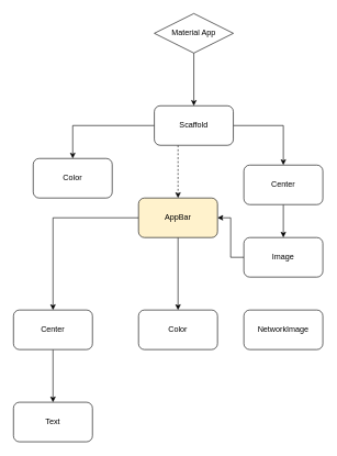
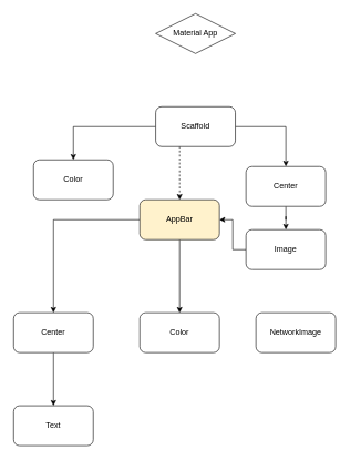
- <mxCell id="2" value="" style="edgeStyle=orthogonalEdgeStyle;rounded=0;orthogonalLoop=1;jettySize=auto;html=1;" edge="1" parent="1" source="3" target="7"><mxGeometry relative="1" as="geometry" /></mxCell>
- <mxCell id="15" value="Image" style="whiteSpace=wrap;html=1;rounded=1;" vertex="1" parent="1"><mxGeometry x="370" y="360" width="120" height="60" as="geometry" /></mxCell>
+ <mxCell id="15" value="Image" style="whiteSpace=wrap;html=1;rounded=1;" vertex="1" parent="1"><mxGeometry x="370" y="345" width="120" height="60" as="geometry" /></mxCell>
- <mxCell id="16" value="NetworkImage" style="whiteSpace=wrap;html=1;rounded=1;" vertex="1" parent="1"><mxGeometry x="370" y="470" width="120" height="60" as="geometry" /></mxCell>
+ <mxCell id="16" value="NetworkImage" style="whiteSpace=wrap;html=1;rounded=1;" vertex="1" parent="1"><mxGeometry x="385" y="470" width="120" height="60" as="geometry" /></mxCell>
